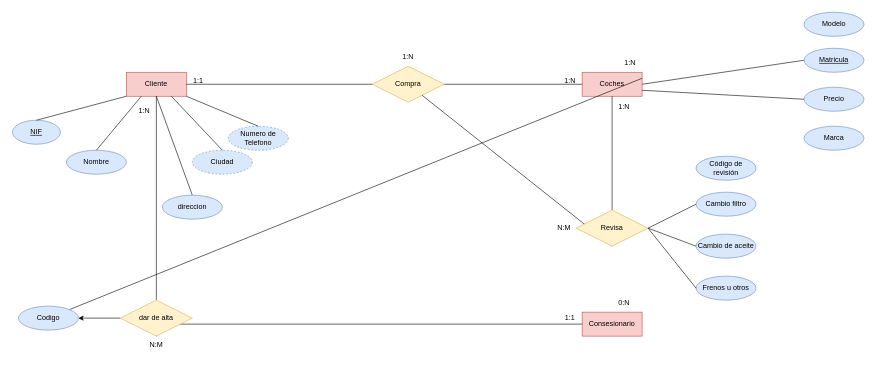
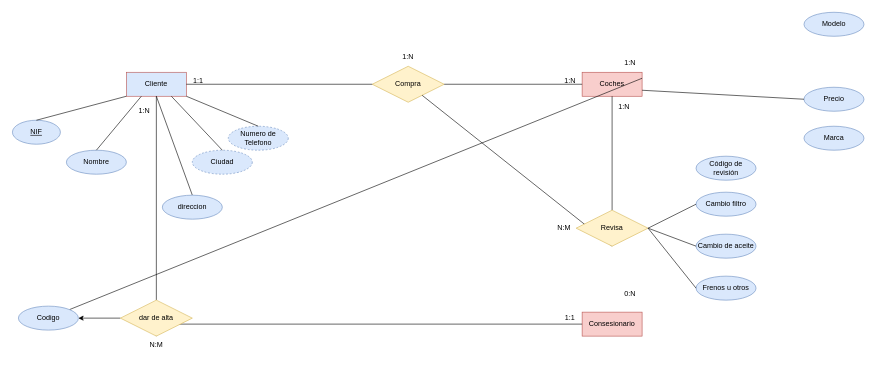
- <mxCell id="26" value="Matricula" style="ellipse;whiteSpace=wrap;html=1;align=center;fontStyle=4;fillColor=#dae8fc;strokeColor=#6c8ebf;" vertex="1" parent="1"><mxGeometry x="1340" y="80" width="100" height="40" as="geometry" /></mxCell>
- <mxCell id="24" value="" style="endArrow=none;html=1;rounded=0;entryX=0;entryY=0.5;entryDx=0;entryDy=0;exitX=1;exitY=0.5;exitDx=0;exitDy=0;" edge="1" parent="1" source="4" target="26"><mxGeometry relative="1" as="geometry"><mxPoint x="770" y="160" as="sourcePoint" /><mxPoint x="1340" y="110" as="targetPoint" /></mxGeometry></mxCell>
- <mxCell id="3" value="Cliente" style="whiteSpace=wrap;html=1;align=center;fillColor=#f8cecc;strokeColor=#b85450;" vertex="1" parent="1"><mxGeometry x="210" y="120" width="100" height="40" as="geometry" /></mxCell>
+ <mxCell id="3" value="Cliente" style="whiteSpace=wrap;html=1;align=center;fillColor=#dae8fc;strokeColor=#b85450;" vertex="1" parent="1"><mxGeometry x="210" y="120" width="100" height="40" as="geometry" /></mxCell>
- <mxCell id="39" value="0:N" style="text;html=1;strokeColor=none;fillColor=none;align=center;verticalAlign=middle;whiteSpace=wrap;rounded=0;" vertex="1" parent="1"><mxGeometry x="1010" y="490" width="60" height="30" as="geometry" /></mxCell>
+ <mxCell id="39" value="0:N" style="text;html=1;strokeColor=none;fillColor=none;align=center;verticalAlign=middle;whiteSpace=wrap;rounded=0;" vertex="1" parent="1"><mxGeometry x="1020" y="475" width="60" height="30" as="geometry" /></mxCell>
